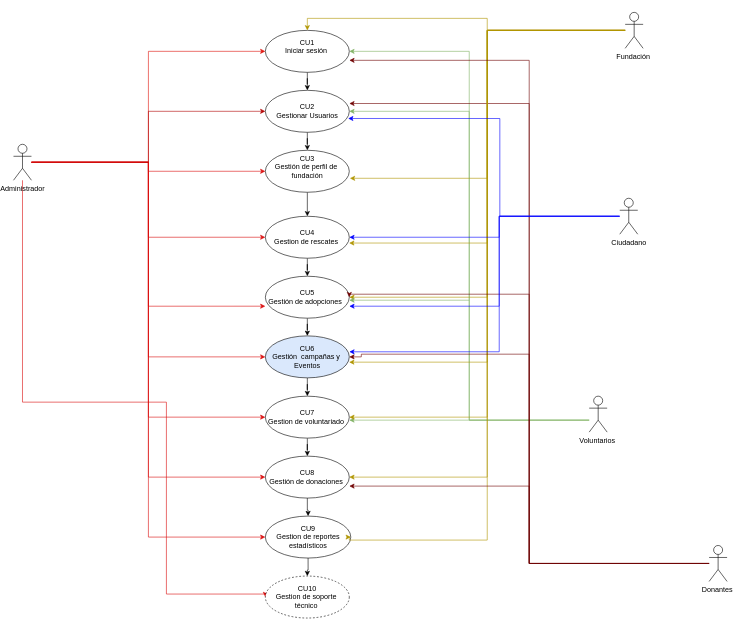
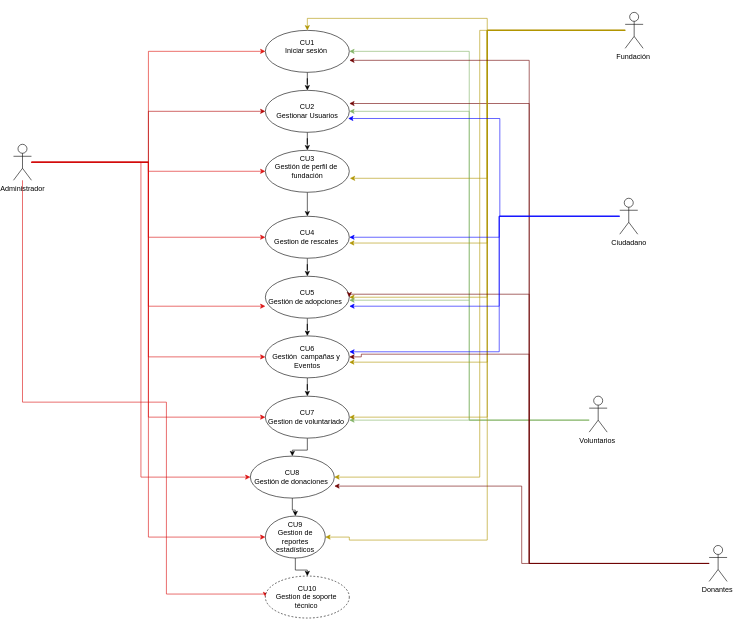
- <mxCell id="21" value="&lt;font style=&quot;vertical-align: inherit;&quot; dir=&quot;auto&quot;&gt;&lt;font style=&quot;vertical-align: inherit;&quot; dir=&quot;auto&quot;&gt;&lt;font style=&quot;vertical-align: inherit;&quot; dir=&quot;auto&quot;&gt;&lt;font style=&quot;vertical-align: inherit;&quot; dir=&quot;auto&quot;&gt;CU6&lt;/font&gt;&lt;/font&gt;&lt;/font&gt;&lt;/font&gt;&lt;div&gt;&lt;font style=&quot;vertical-align: inherit;&quot; dir=&quot;auto&quot;&gt;&lt;font style=&quot;vertical-align: inherit;&quot; dir=&quot;auto&quot;&gt;&lt;font style=&quot;vertical-align: inherit;&quot; dir=&quot;auto&quot;&gt;&lt;font style=&quot;vertical-align: inherit;&quot; dir=&quot;auto&quot;&gt;Gestión&amp;nbsp; campañas y&amp;nbsp;&lt;/font&gt;&lt;/font&gt;&lt;/font&gt;&lt;/font&gt;&lt;/div&gt;&lt;div&gt;&lt;font style=&quot;vertical-align: inherit;&quot; dir=&quot;auto&quot;&gt;&lt;font style=&quot;vertical-align: inherit;&quot; dir=&quot;auto&quot;&gt;Eventos&lt;/font&gt;&lt;/font&gt;&lt;/div&gt;" style="ellipse;whiteSpace=wrap;html=1;fillColor=#dae8fc;" vertex="1" parent="1"><mxGeometry x="440" y="559.5" width="140" height="70" as="geometry" /></mxCell>
+ <mxCell id="21" value="&lt;font style=&quot;vertical-align: inherit;&quot; dir=&quot;auto&quot;&gt;&lt;font style=&quot;vertical-align: inherit;&quot; dir=&quot;auto&quot;&gt;&lt;font style=&quot;vertical-align: inherit;&quot; dir=&quot;auto&quot;&gt;&lt;font style=&quot;vertical-align: inherit;&quot; dir=&quot;auto&quot;&gt;CU6&lt;/font&gt;&lt;/font&gt;&lt;/font&gt;&lt;/font&gt;&lt;div&gt;&lt;font style=&quot;vertical-align: inherit;&quot; dir=&quot;auto&quot;&gt;&lt;font style=&quot;vertical-align: inherit;&quot; dir=&quot;auto&quot;&gt;&lt;font style=&quot;vertical-align: inherit;&quot; dir=&quot;auto&quot;&gt;&lt;font style=&quot;vertical-align: inherit;&quot; dir=&quot;auto&quot;&gt;Gestión&amp;nbsp; campañas y&amp;nbsp;&lt;/font&gt;&lt;/font&gt;&lt;/font&gt;&lt;/font&gt;&lt;/div&gt;&lt;div&gt;&lt;font style=&quot;vertical-align: inherit;&quot; dir=&quot;auto&quot;&gt;&lt;font style=&quot;vertical-align: inherit;&quot; dir=&quot;auto&quot;&gt;Eventos&lt;/font&gt;&lt;/font&gt;&lt;/div&gt;" style="ellipse;whiteSpace=wrap;html=1;" vertex="1" parent="1"><mxGeometry x="440" y="559.5" width="140" height="70" as="geometry" /></mxCell>
- <mxCell id="23" value="&lt;font style=&quot;vertical-align: inherit;&quot; dir=&quot;auto&quot;&gt;&lt;font style=&quot;vertical-align: inherit;&quot; dir=&quot;auto&quot;&gt;&lt;font style=&quot;vertical-align: inherit;&quot; dir=&quot;auto&quot;&gt;&lt;font style=&quot;vertical-align: inherit;&quot; dir=&quot;auto&quot;&gt;CU8&lt;/font&gt;&lt;/font&gt;&lt;/font&gt;&lt;/font&gt;&lt;div&gt;&lt;font style=&quot;vertical-align: inherit;&quot; dir=&quot;auto&quot;&gt;&lt;font style=&quot;vertical-align: inherit;&quot; dir=&quot;auto&quot;&gt;&lt;font style=&quot;vertical-align: inherit;&quot; dir=&quot;auto&quot;&gt;&lt;font style=&quot;vertical-align: inherit;&quot; dir=&quot;auto&quot;&gt;Gestión de donaciones&amp;nbsp;&lt;/font&gt;&lt;/font&gt;&lt;/font&gt;&lt;/font&gt;&lt;/div&gt;" style="ellipse;whiteSpace=wrap;html=1;" vertex="1" parent="1"><mxGeometry x="440" y="760" width="140" height="70" as="geometry" /></mxCell>
+ <mxCell id="23" value="&lt;font style=&quot;vertical-align: inherit;&quot; dir=&quot;auto&quot;&gt;&lt;font style=&quot;vertical-align: inherit;&quot; dir=&quot;auto&quot;&gt;&lt;font style=&quot;vertical-align: inherit;&quot; dir=&quot;auto&quot;&gt;&lt;font style=&quot;vertical-align: inherit;&quot; dir=&quot;auto&quot;&gt;CU8&lt;/font&gt;&lt;/font&gt;&lt;/font&gt;&lt;/font&gt;&lt;div&gt;&lt;font style=&quot;vertical-align: inherit;&quot; dir=&quot;auto&quot;&gt;&lt;font style=&quot;vertical-align: inherit;&quot; dir=&quot;auto&quot;&gt;&lt;font style=&quot;vertical-align: inherit;&quot; dir=&quot;auto&quot;&gt;&lt;font style=&quot;vertical-align: inherit;&quot; dir=&quot;auto&quot;&gt;Gestión de donaciones&amp;nbsp;&lt;/font&gt;&lt;/font&gt;&lt;/font&gt;&lt;/font&gt;&lt;/div&gt;" style="ellipse;whiteSpace=wrap;html=1;" vertex="1" parent="1"><mxGeometry x="415" y="760" width="140" height="70" as="geometry" /></mxCell>
- <mxCell id="36" value="&lt;font style=&quot;vertical-align: inherit;&quot; dir=&quot;auto&quot;&gt;&lt;font style=&quot;vertical-align: inherit;&quot; dir=&quot;auto&quot;&gt;CU9&lt;/font&gt;&lt;/font&gt;&lt;div&gt;&lt;font style=&quot;vertical-align: inherit;&quot; dir=&quot;auto&quot;&gt;&lt;font style=&quot;vertical-align: inherit;&quot; dir=&quot;auto&quot;&gt;Gestion de reportes estadísticos&lt;/font&gt;&lt;/font&gt;&lt;/div&gt;" style="ellipse;whiteSpace=wrap;html=1;" vertex="1" parent="1"><mxGeometry x="440" y="860" width="142.5" height="70" as="geometry" /></mxCell>
+ <mxCell id="36" value="&lt;font style=&quot;vertical-align: inherit;&quot; dir=&quot;auto&quot;&gt;&lt;font style=&quot;vertical-align: inherit;&quot; dir=&quot;auto&quot;&gt;CU9&lt;/font&gt;&lt;/font&gt;&lt;div&gt;&lt;font style=&quot;vertical-align: inherit;&quot; dir=&quot;auto&quot;&gt;&lt;font style=&quot;vertical-align: inherit;&quot; dir=&quot;auto&quot;&gt;Gestion de reportes estadísticos&lt;/font&gt;&lt;/font&gt;&lt;/div&gt;" style="ellipse;whiteSpace=wrap;html=1;" vertex="1" parent="1"><mxGeometry x="440" y="860" width="100" height="70" as="geometry" /></mxCell>
